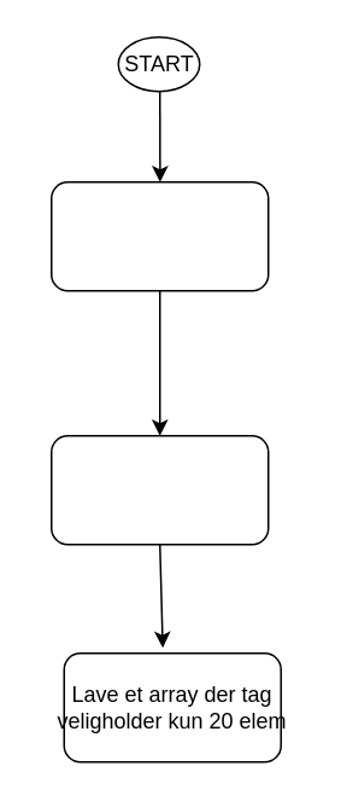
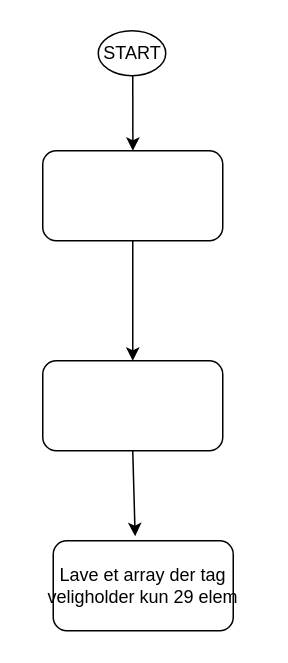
- <mxCell id="10" value="Lave et array der tag veligholder kun 20 elem" style="text;html=1;align=center;verticalAlign=middle;whiteSpace=wrap;rounded=0;" vertex="1" parent="1"><mxGeometry x="20" y="375" width="150" height="30" as="geometry" /></mxCell>
+ <mxCell id="10" value="Lave et array der tag veligholder kun 29 elem" style="text;html=1;align=center;verticalAlign=middle;whiteSpace=wrap;rounded=0;" vertex="1" parent="1"><mxGeometry x="20" y="375" width="150" height="30" as="geometry" /></mxCell>
